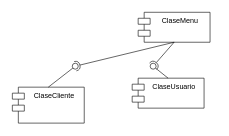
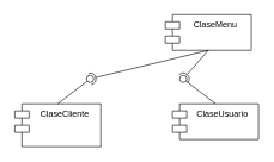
- <mxCell id="2" value="ClaseUsuario" style="shape=module;align=left;spacingLeft=20;align=center;verticalAlign=top;" vertex="1" parent="1"><mxGeometry x="220" y="130" width="120" height="50" as="geometry" /></mxCell>
+ <mxCell id="2" value="ClaseUsuario" style="shape=module;align=left;spacingLeft=20;align=center;verticalAlign=top;" vertex="1" parent="1"><mxGeometry x="240" y="145" width="120" height="50" as="geometry" /></mxCell>
